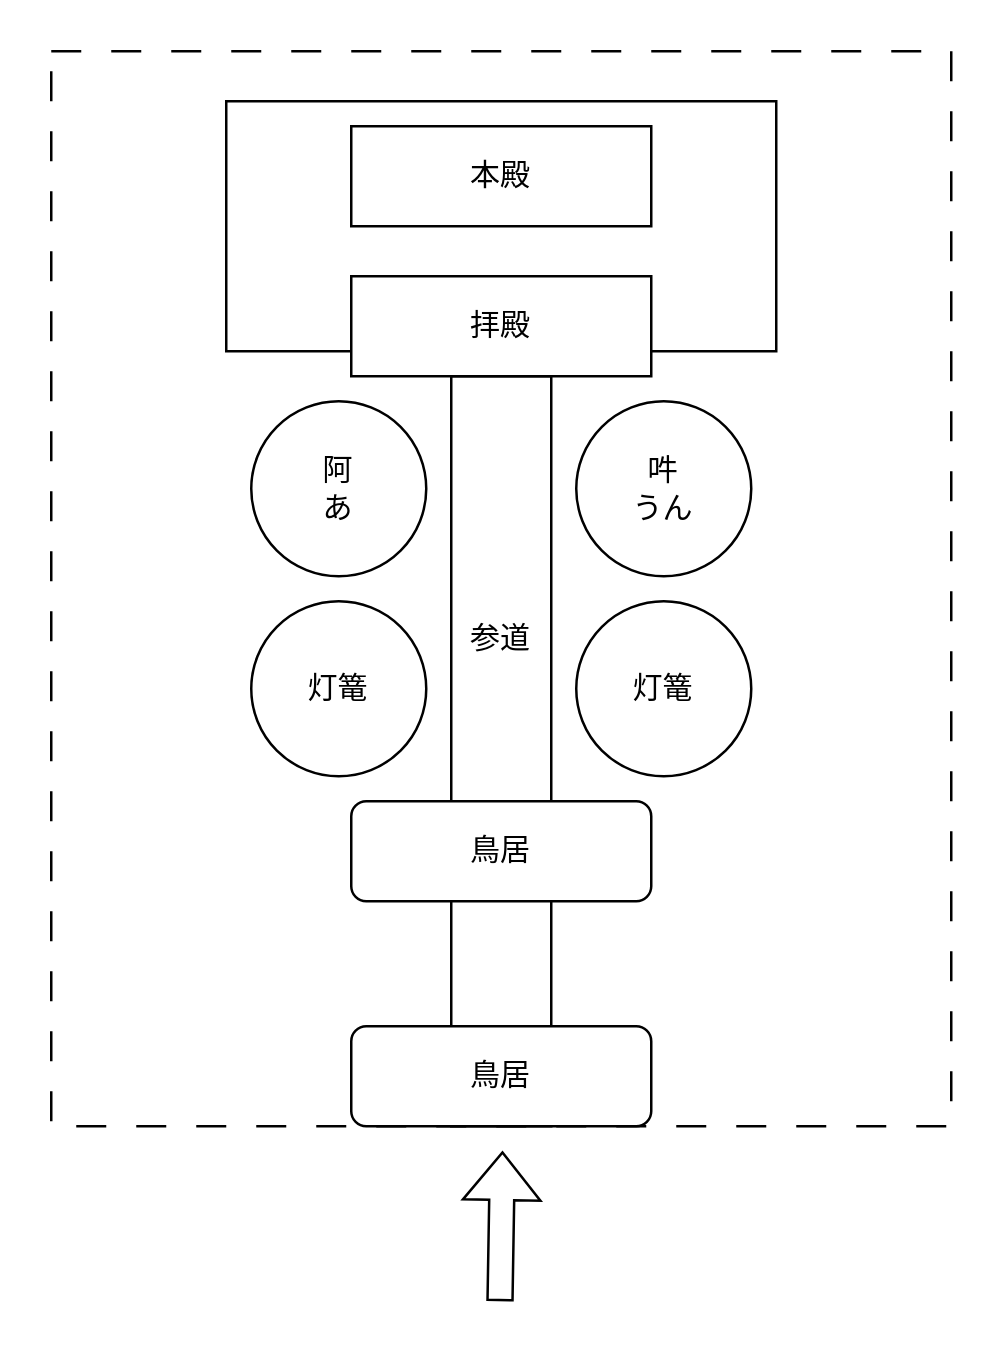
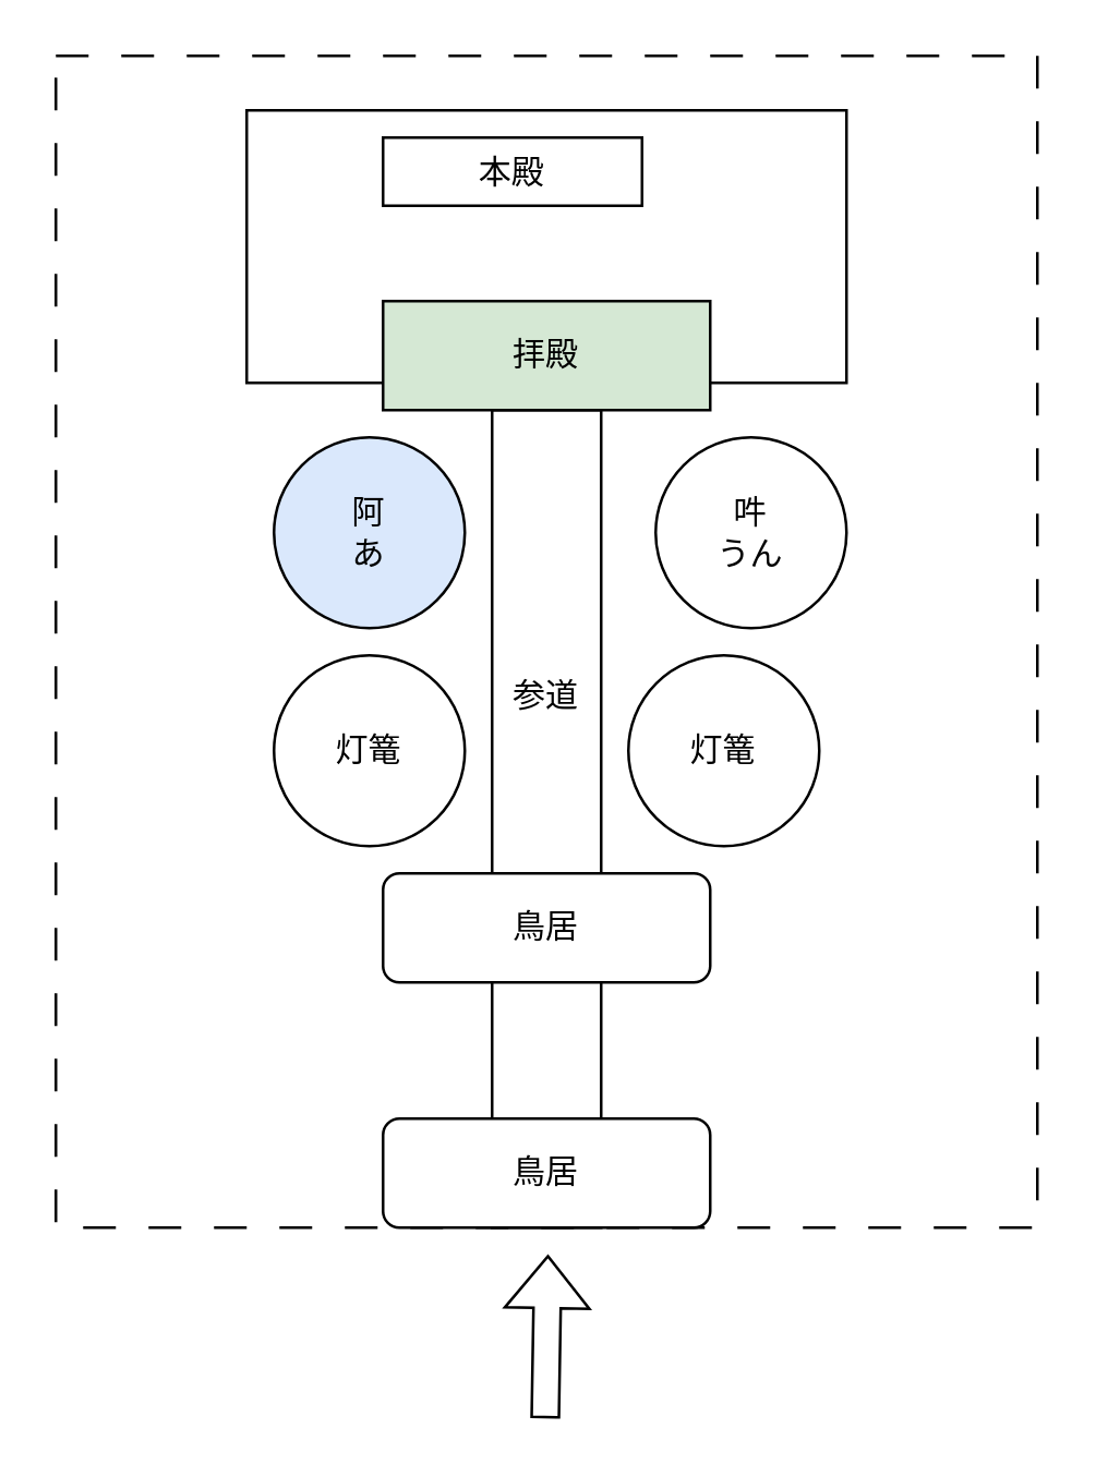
- <mxCell id="7" value="本殿" style="rounded=0;whiteSpace=wrap;html=1;" vertex="1" parent="1"><mxGeometry x="140" y="50" width="120" height="40" as="geometry" /></mxCell>
+ <mxCell id="7" value="本殿" style="rounded=0;whiteSpace=wrap;html=1;" vertex="1" parent="1"><mxGeometry x="140" y="50" width="95" height="25" as="geometry" /></mxCell>
- <mxCell id="8" value="拝殿" style="rounded=0;whiteSpace=wrap;html=1;" vertex="1" parent="1"><mxGeometry x="140" y="110" width="120" height="40" as="geometry" /></mxCell>
+ <mxCell id="8" value="拝殿" style="rounded=0;whiteSpace=wrap;html=1;fillColor=#d5e8d4;" vertex="1" parent="1"><mxGeometry x="140" y="110" width="120" height="40" as="geometry" /></mxCell>
- <mxCell id="10" value="阿&lt;div&gt;あ&lt;/div&gt;" style="ellipse;whiteSpace=wrap;html=1;aspect=fixed;" vertex="1" parent="1"><mxGeometry x="100" y="160" width="70" height="70" as="geometry" /></mxCell>
+ <mxCell id="10" value="阿&lt;div&gt;あ&lt;/div&gt;" style="ellipse;whiteSpace=wrap;html=1;aspect=fixed;fillColor=#dae8fc;" vertex="1" parent="1"><mxGeometry x="100" y="160" width="70" height="70" as="geometry" /></mxCell>
- <mxCell id="11" value="吽&lt;div&gt;うん&lt;/div&gt;" style="ellipse;whiteSpace=wrap;html=1;aspect=fixed;" vertex="1" parent="1"><mxGeometry x="230" y="160" width="70" height="70" as="geometry" /></mxCell>
+ <mxCell id="11" value="吽&lt;div&gt;うん&lt;/div&gt;" style="ellipse;whiteSpace=wrap;html=1;aspect=fixed;" vertex="1" parent="1"><mxGeometry x="240" y="160" width="70" height="70" as="geometry" /></mxCell>
